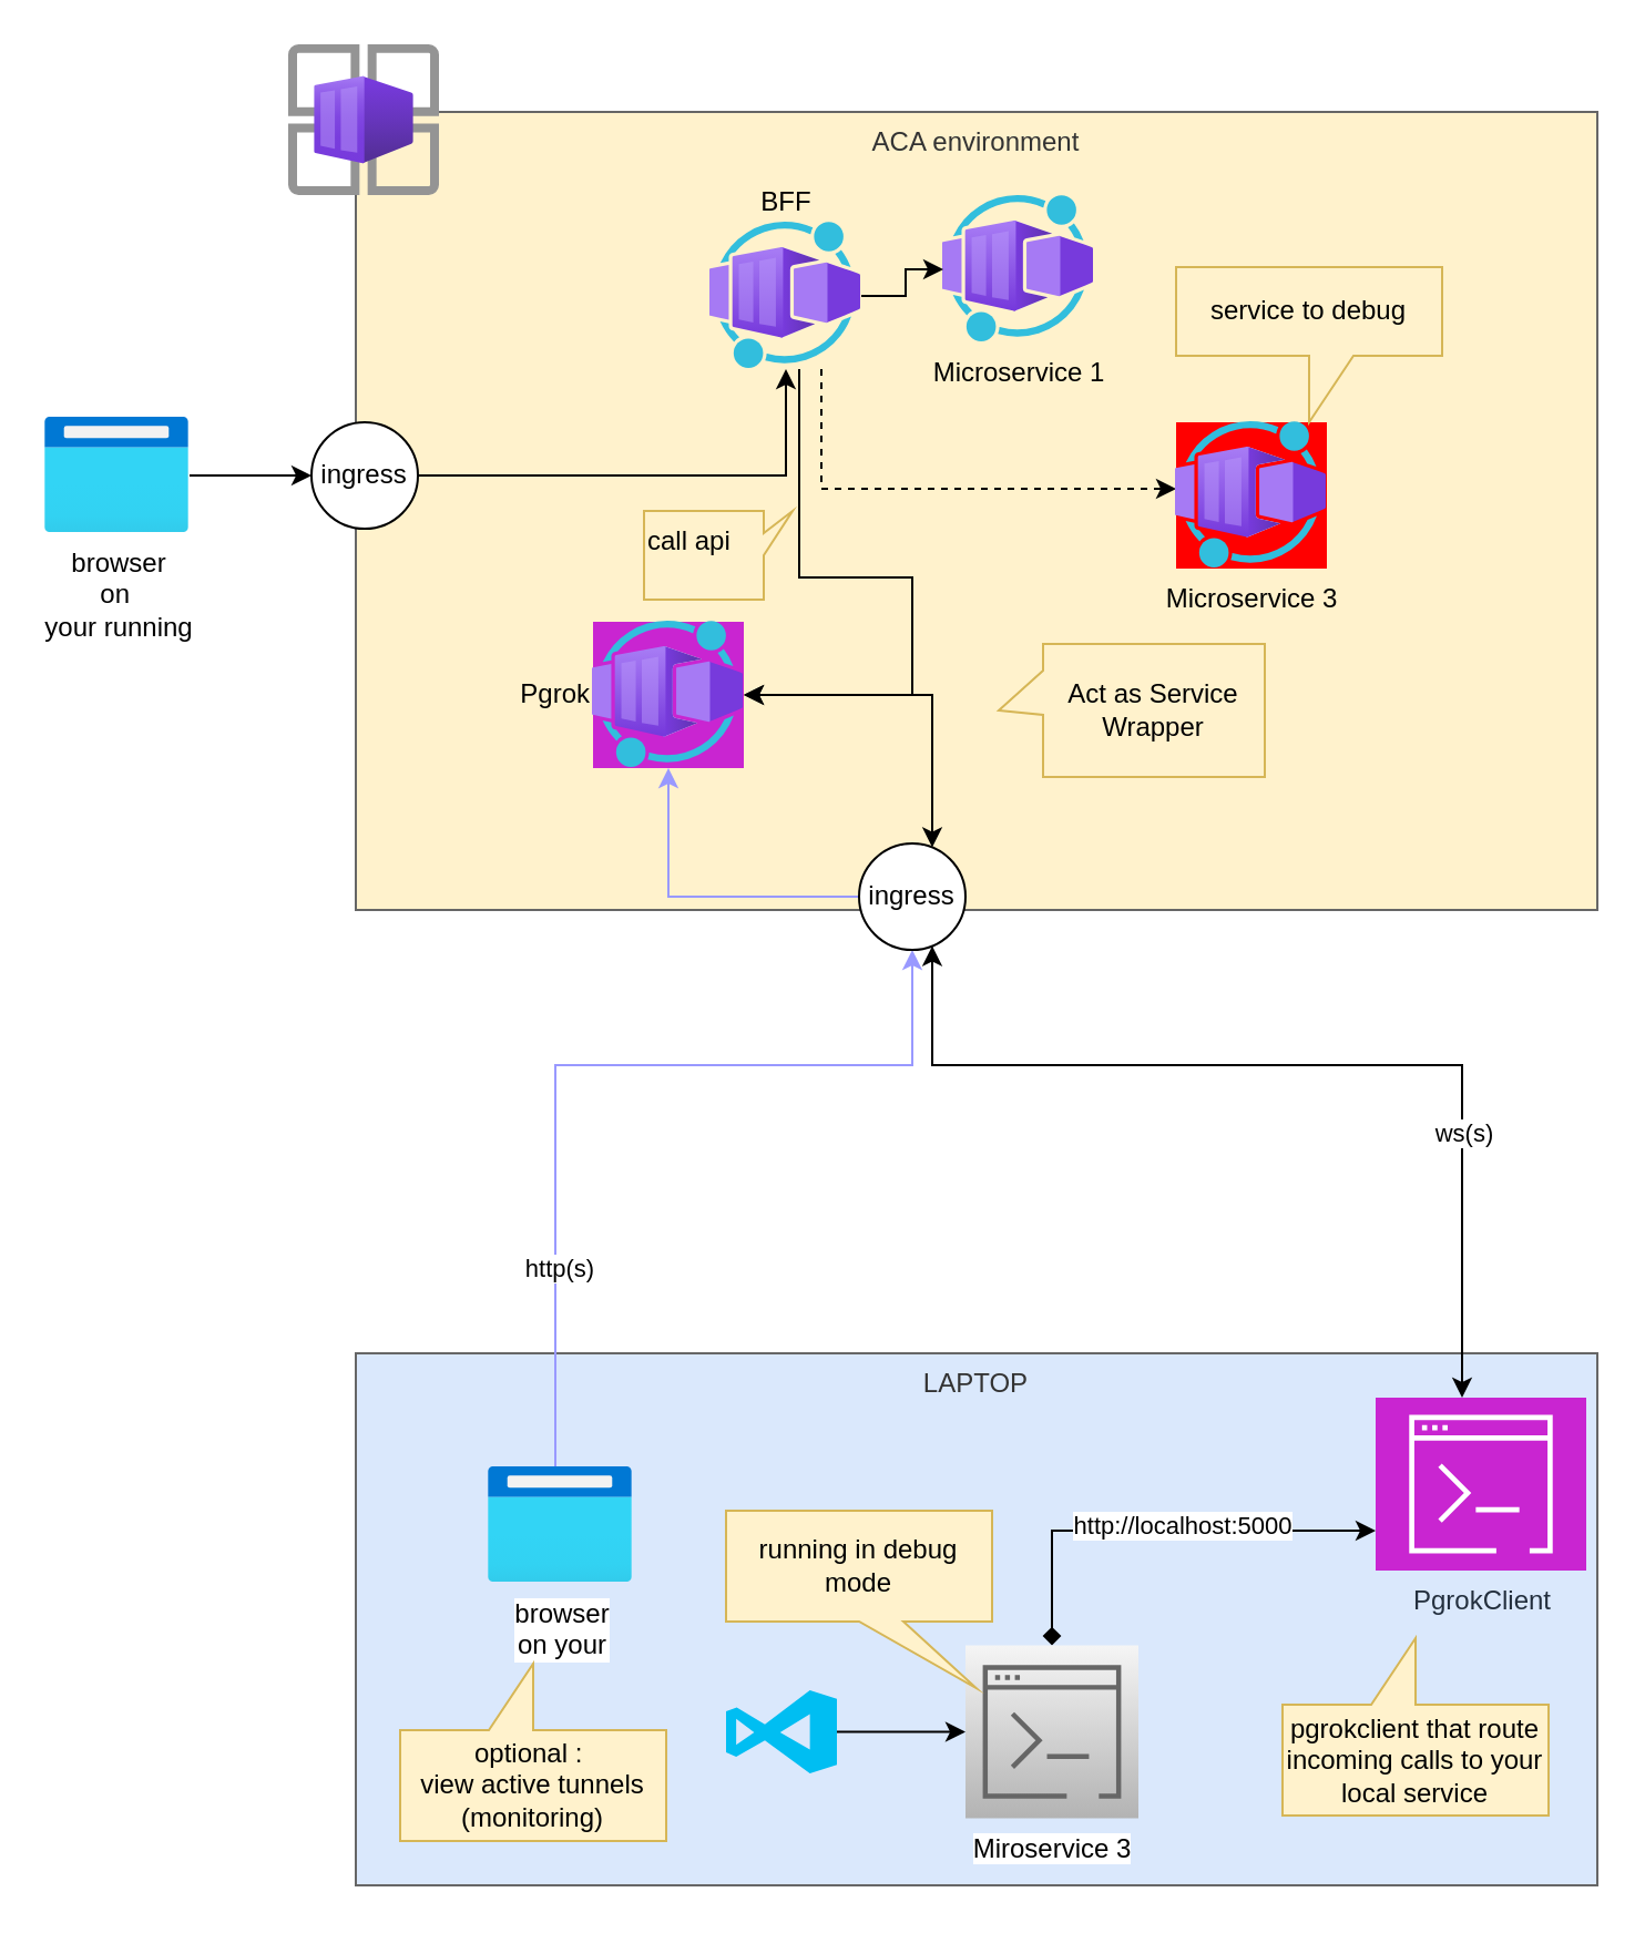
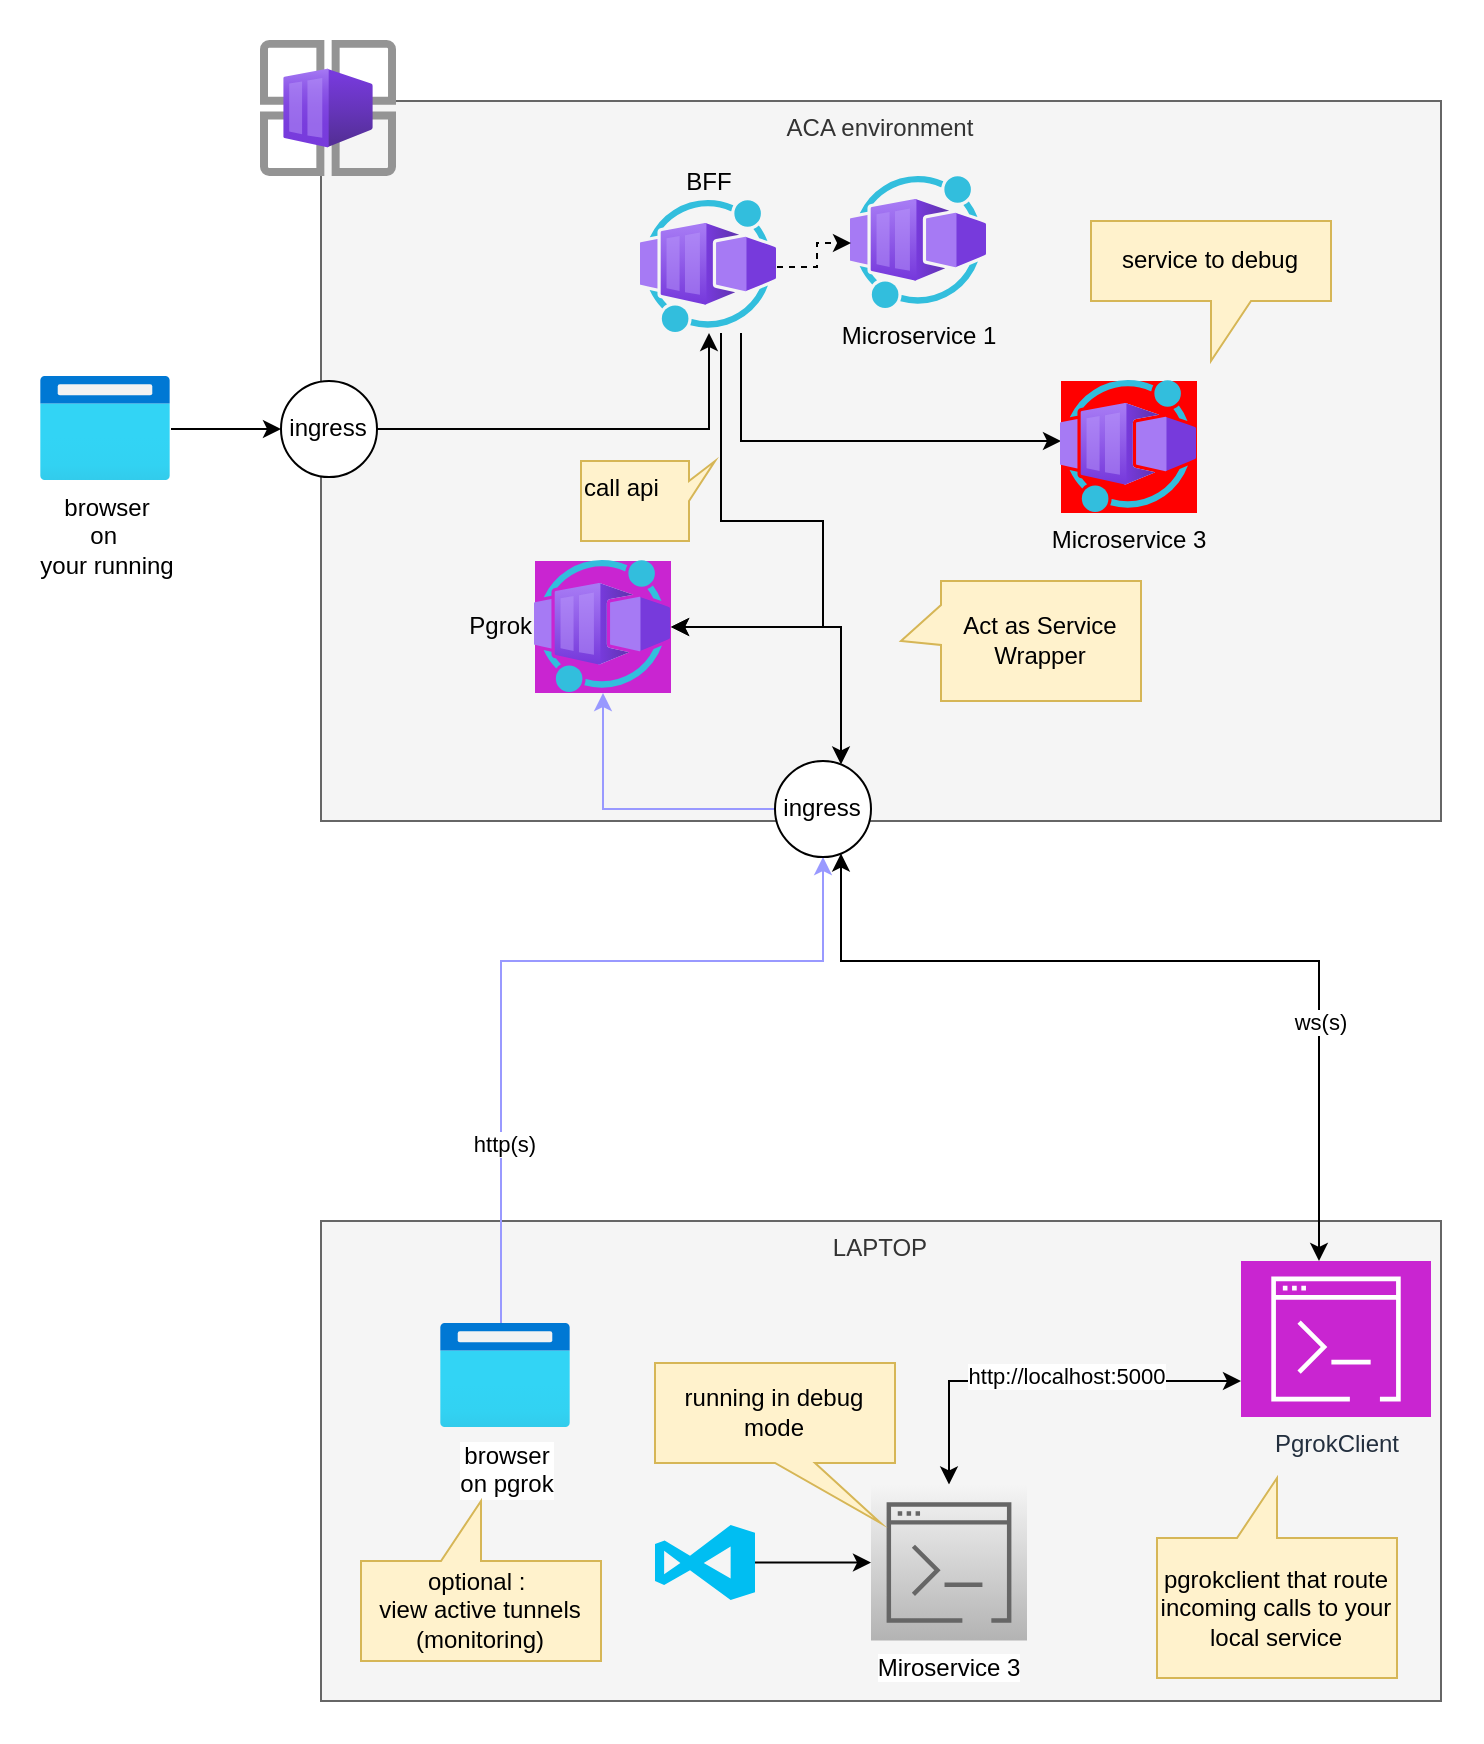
- <mxCell id="5" style="edgeStyle=orthogonalEdgeStyle;rounded=0;orthogonalLoop=1;jettySize=auto;html=1;" edge="1" parent="1" source="8" target="4"><mxGeometry relative="1" as="geometry" /></mxCell>
+ <mxCell id="5" style="edgeStyle=orthogonalEdgeStyle;rounded=0;orthogonalLoop=1;jettySize=auto;html=1;dashed=1;" edge="1" parent="1" source="8" target="4"><mxGeometry relative="1" as="geometry" /></mxCell>
- <mxCell id="25" value="service to debug" style="shape=callout;whiteSpace=wrap;html=1;perimeter=calloutPerimeter;direction=east;fillColor=#fff2cc;strokeColor=#d6b656;" vertex="1" parent="1"><mxGeometry x="530" y="120" width="120" height="70" as="geometry" /></mxCell>
+ <mxCell id="25" value="service to debug" style="shape=callout;whiteSpace=wrap;html=1;perimeter=calloutPerimeter;direction=east;fillColor=#fff2cc;strokeColor=#d6b656;" vertex="1" parent="1"><mxGeometry x="545" y="110" width="120" height="70" as="geometry" /></mxCell>
- <mxCell id="6" style="edgeStyle=orthogonalEdgeStyle;rounded=0;orthogonalLoop=1;jettySize=auto;html=1;dashed=1;" edge="1" parent="1" source="8" target="23"><mxGeometry relative="1" as="geometry"><Array as="points"><mxPoint x="370" y="140" /><mxPoint x="370" y="220" /></Array></mxGeometry></mxCell>
+ <mxCell id="6" style="edgeStyle=orthogonalEdgeStyle;rounded=0;orthogonalLoop=1;jettySize=auto;html=1;dashed=0;" edge="1" parent="1" source="8" target="23"><mxGeometry relative="1" as="geometry"><Array as="points"><mxPoint x="370" y="140" /><mxPoint x="370" y="220" /></Array></mxGeometry></mxCell>
- <mxCell id="2" value="ACA environment" style="rounded=0;whiteSpace=wrap;html=1;fillColor=#fff2cc;fontColor=#333333;strokeColor=#666666;verticalAlign=top;" vertex="1" parent="1"><mxGeometry x="160" y="50" width="560" height="360" as="geometry" /></mxCell>
+ <mxCell id="2" value="ACA environment" style="rounded=0;whiteSpace=wrap;html=1;fillColor=#f5f5f5;fontColor=#333333;strokeColor=#666666;verticalAlign=top;" vertex="1" parent="1"><mxGeometry x="160" y="50" width="560" height="360" as="geometry" /></mxCell>
- <mxCell id="10" value="LAPTOP" style="rounded=0;whiteSpace=wrap;html=1;fillColor=#dae8fc;fontColor=#333333;strokeColor=#666666;verticalAlign=top;" vertex="1" parent="1"><mxGeometry x="160" y="610" width="560" height="240" as="geometry" /></mxCell>
+ <mxCell id="10" value="LAPTOP" style="rounded=0;whiteSpace=wrap;html=1;fillColor=#f5f5f5;fontColor=#333333;strokeColor=#666666;verticalAlign=top;" vertex="1" parent="1"><mxGeometry x="160" y="610" width="560" height="240" as="geometry" /></mxCell>
- <mxCell id="28" style="edgeStyle=orthogonalEdgeStyle;rounded=0;orthogonalLoop=1;jettySize=auto;html=1;startArrow=classic;startFill=1;endArrow=diamond;" edge="1" parent="1" source="30" target="31"><mxGeometry relative="1" as="geometry"><Array as="points"><mxPoint x="474" y="690" /></Array></mxGeometry></mxCell>
+ <mxCell id="28" style="edgeStyle=orthogonalEdgeStyle;rounded=0;orthogonalLoop=1;jettySize=auto;html=1;startArrow=classic;startFill=1;" edge="1" parent="1" source="30" target="31"><mxGeometry relative="1" as="geometry"><Array as="points"><mxPoint x="474" y="690" /></Array></mxGeometry></mxCell>
- <mxCell id="15" value="browser&lt;div&gt;on your&lt;/div&gt;" style="image;aspect=fixed;html=1;points=[];align=center;fontSize=12;image=img/lib/azure2/general/Browser.svg;" vertex="1" parent="1"><mxGeometry x="220" y="661.5" width="65" height="52" as="geometry" /></mxCell>
+ <mxCell id="15" value="browser&lt;div&gt;on pgrok&lt;/div&gt;" style="image;aspect=fixed;html=1;points=[];align=center;fontSize=12;image=img/lib/azure2/general/Browser.svg;" vertex="1" parent="1"><mxGeometry x="220" y="661.5" width="65" height="52" as="geometry" /></mxCell>
- <mxCell id="32" value="pgrokclient that route&lt;div&gt;incoming calls to your local service&lt;/div&gt;" style="shape=callout;whiteSpace=wrap;html=1;perimeter=calloutPerimeter;direction=west;fillColor=#fff2cc;strokeColor=#d6b656;" vertex="1" parent="1"><mxGeometry x="578" y="738.5" width="120" height="80" as="geometry" /></mxCell>
+ <mxCell id="32" value="pgrokclient that route&lt;div&gt;incoming calls to your local service&lt;/div&gt;" style="shape=callout;whiteSpace=wrap;html=1;perimeter=calloutPerimeter;direction=west;fillColor=#fff2cc;strokeColor=#d6b656;" vertex="1" parent="1"><mxGeometry x="578" y="738.5" width="120" height="100" as="geometry" /></mxCell>
